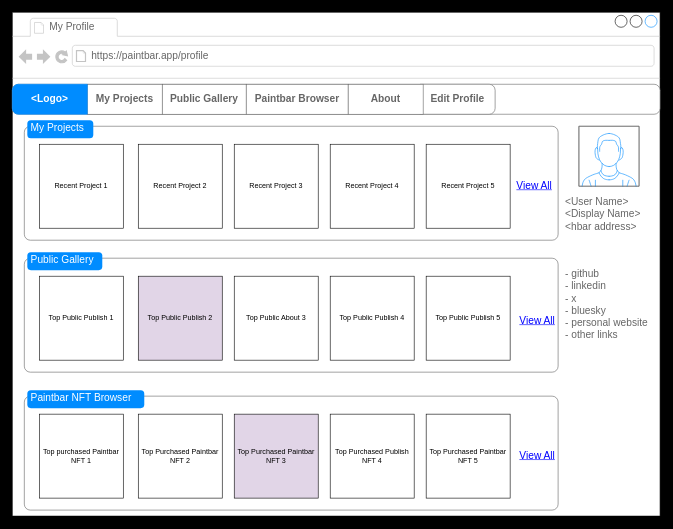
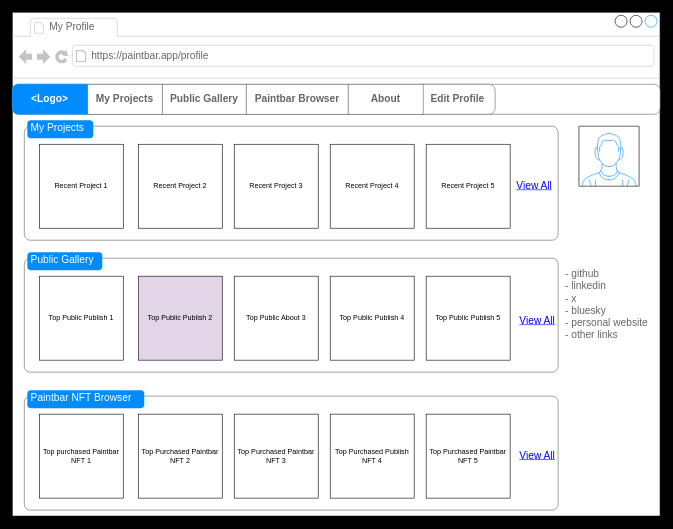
- <mxCell id="38" value="&amp;lt;User Name&amp;gt;&lt;br&gt;&amp;lt;Display Name&amp;gt;&lt;br&gt;&amp;lt;hbar address&amp;gt;" style="strokeWidth=1;shadow=0;dashed=0;align=center;html=1;shape=mxgraph.mockup.text.bulletedList;textColor=#666666;mainText=,,,,;textSize=17;bulletStyle=none;strokeColor=none;fillColor=none;align=left;verticalAlign=top;fontSize=17;fontColor=#666666;" vertex="1" parent="2"><mxGeometry x="920" y="300" width="150" height="50" as="geometry" /></mxCell>
- <mxCell id="26" value="Top Purchased Paintbar NFT 3" style="whiteSpace=wrap;html=1;aspect=fixed;fillColor=#e1d5e7;" vertex="1" parent="22"><mxGeometry x="350" y="40" width="140" height="140" as="geometry" /></mxCell>
+ <mxCell id="26" value="Top Purchased Paintbar NFT 3" style="whiteSpace=wrap;html=1;aspect=fixed;" vertex="1" parent="22"><mxGeometry x="350" y="40" width="140" height="140" as="geometry" /></mxCell>
